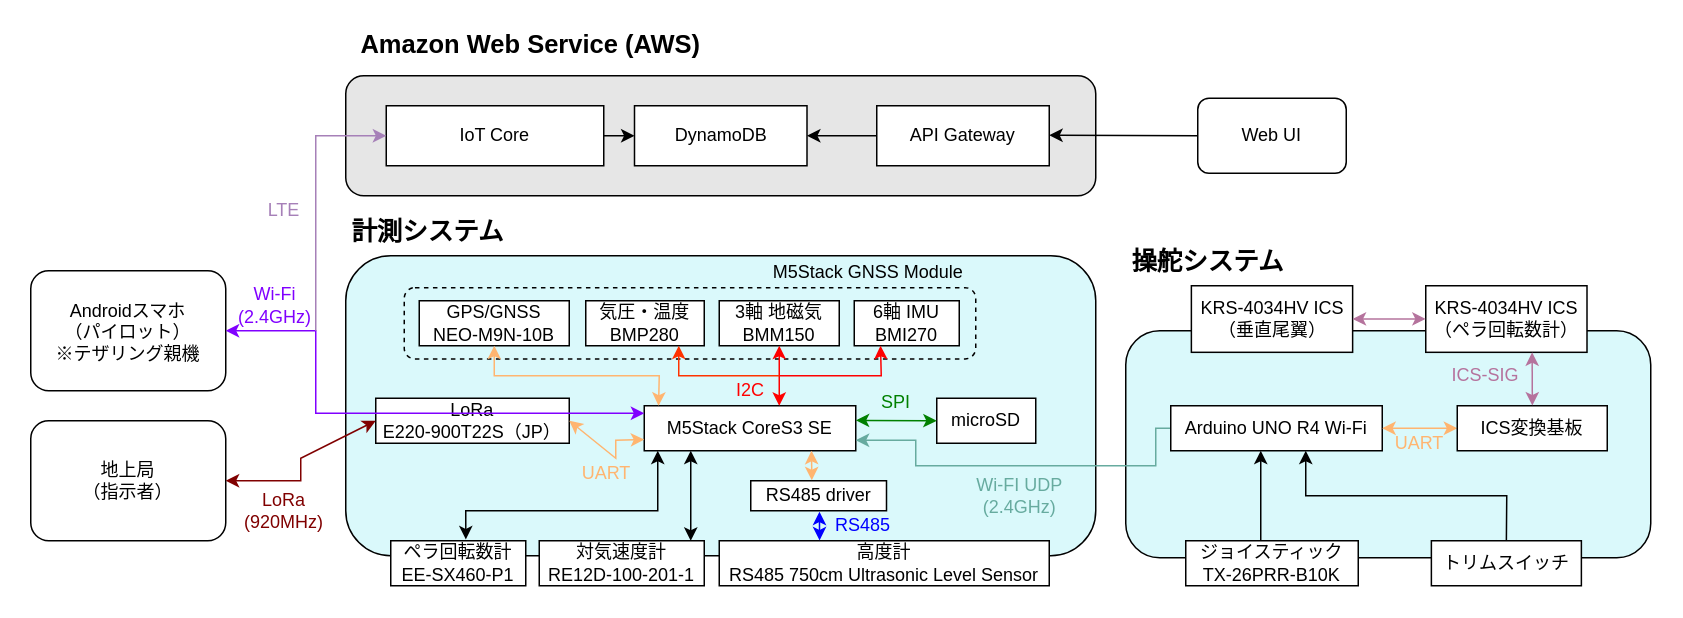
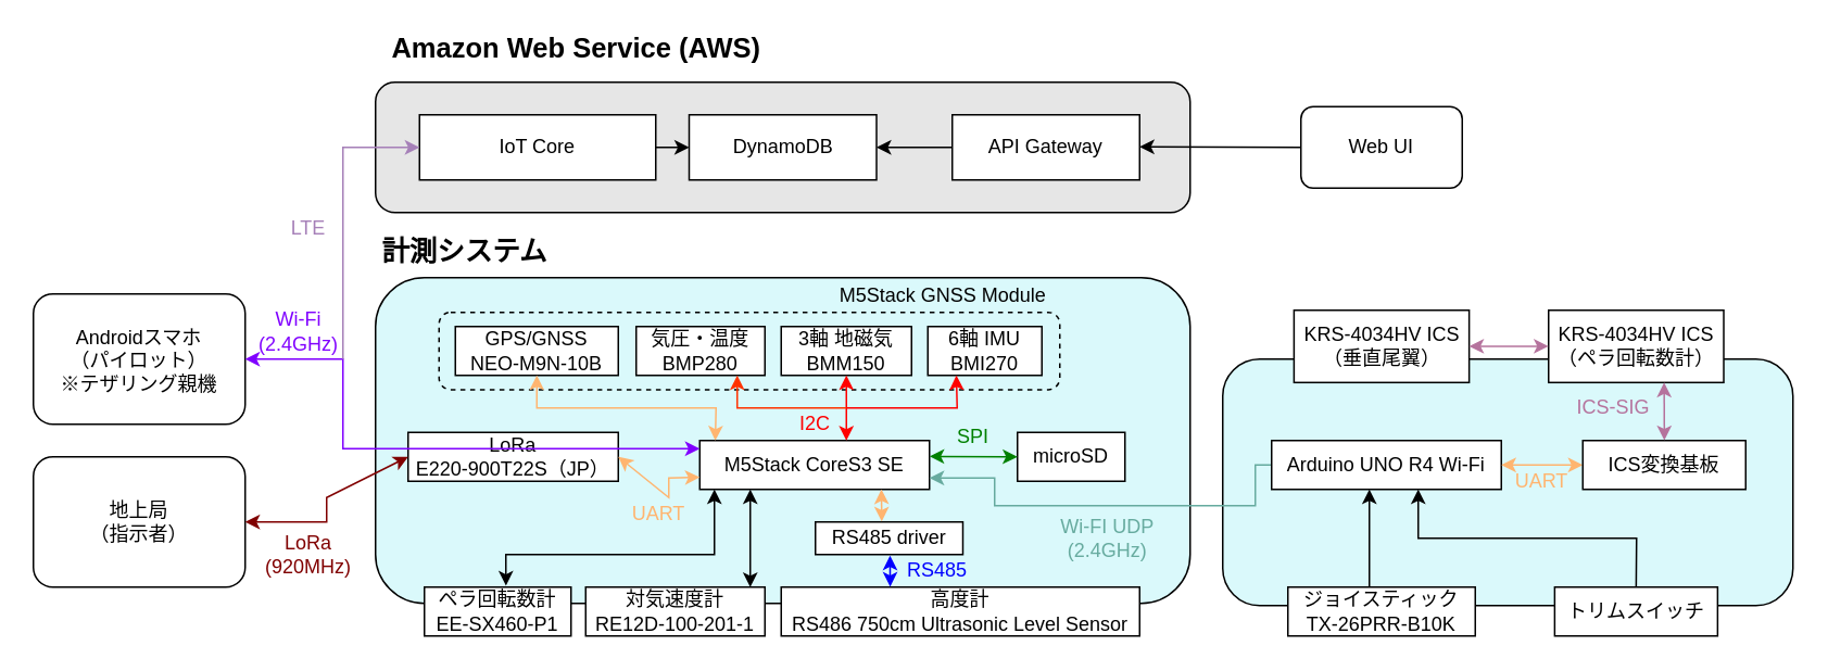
- <mxCell id="42" value="&lt;b&gt;&lt;font style=&quot;font-size: 17px;&quot;&gt;操舵システム&lt;/font&gt;&lt;/b&gt;" style="text;html=1;align=center;verticalAlign=middle;whiteSpace=wrap;rounded=0;" parent="1" vertex="1"><mxGeometry x="750" y="165" width="110" height="20" as="geometry" /></mxCell>
- <mxCell id="15" value="&lt;div&gt;高度計&lt;/div&gt;&lt;div&gt;RS485 750cm Ultrasonic Level Sensor&lt;/div&gt;" style="rounded=0;whiteSpace=wrap;html=1;" parent="1" vertex="1"><mxGeometry x="479" y="360" width="220" height="30" as="geometry" /></mxCell>
+ <mxCell id="15" value="&lt;div&gt;高度計&lt;/div&gt;&lt;div&gt;RS486 750cm Ultrasonic Level Sensor&lt;/div&gt;" style="rounded=0;whiteSpace=wrap;html=1;" parent="1" vertex="1"><mxGeometry x="479" y="360" width="220" height="30" as="geometry" /></mxCell>
